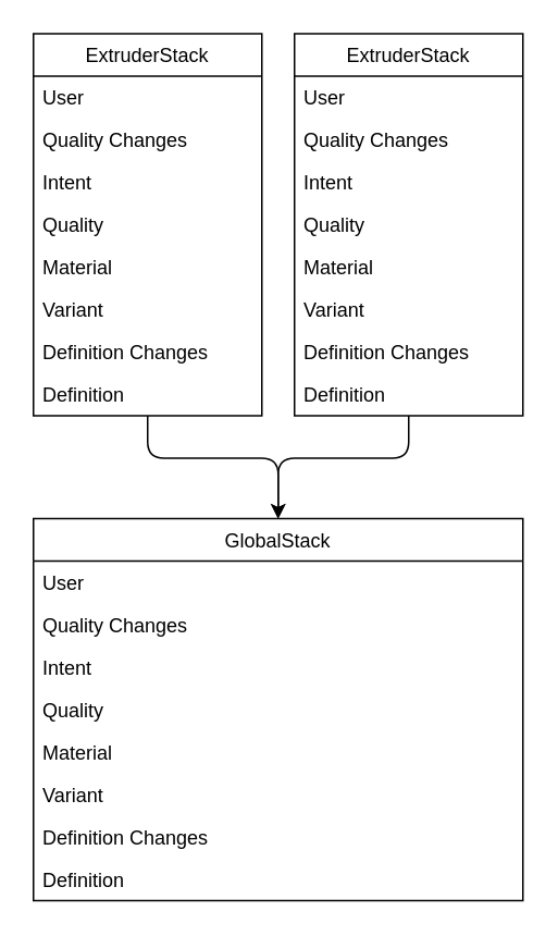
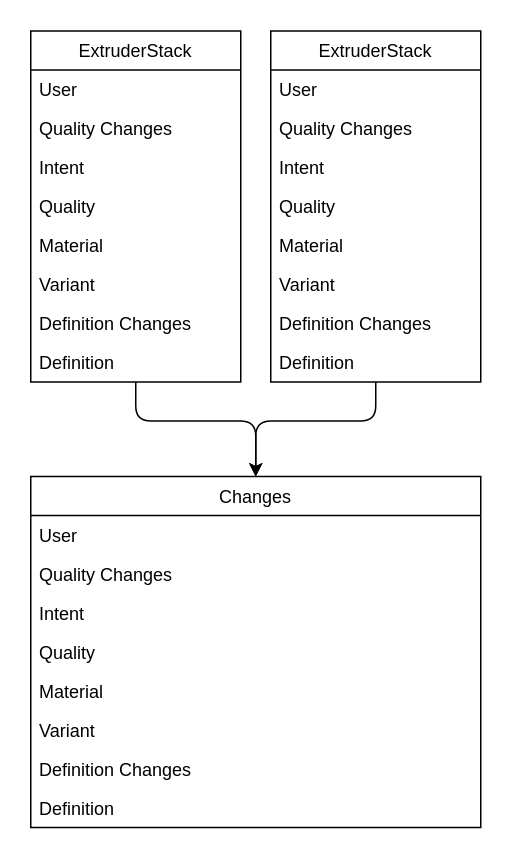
- <mxCell id="11" value="GlobalStack" style="swimlane;fontStyle=0;childLayout=stackLayout;horizontal=1;startSize=26;fillColor=none;horizontalStack=0;resizeParent=1;resizeParentMax=0;resizeLast=0;collapsible=1;marginBottom=0;" vertex="1" parent="1"><mxGeometry x="20" y="317" width="300" height="234" as="geometry" /></mxCell>
+ <mxCell id="11" value="Changes" style="swimlane;fontStyle=0;childLayout=stackLayout;horizontal=1;startSize=26;fillColor=none;horizontalStack=0;resizeParent=1;resizeParentMax=0;resizeLast=0;collapsible=1;marginBottom=0;" vertex="1" parent="1"><mxGeometry x="20" y="317" width="300" height="234" as="geometry" /></mxCell>
